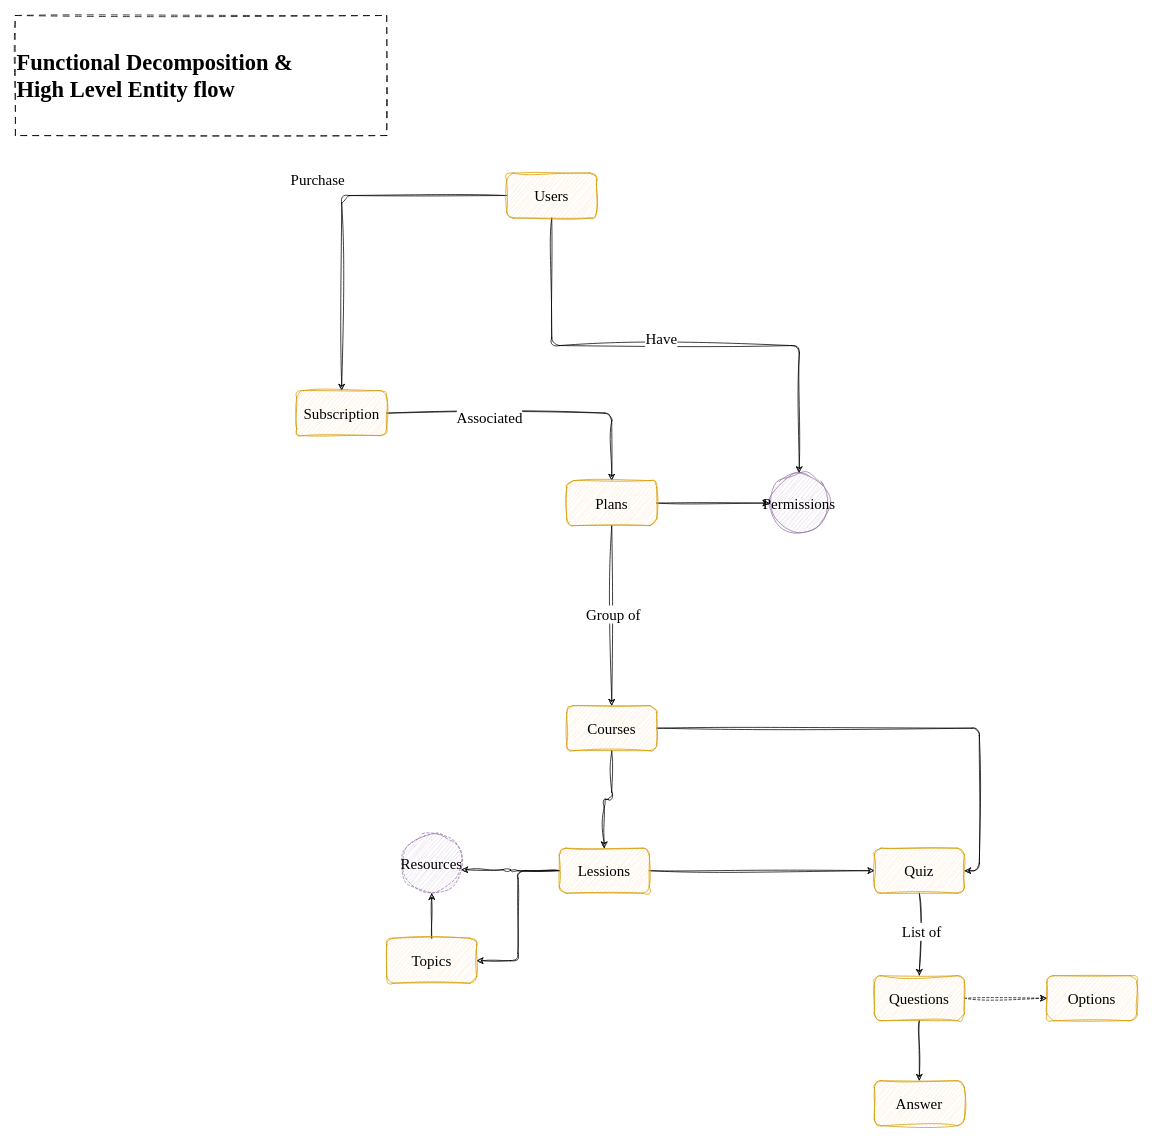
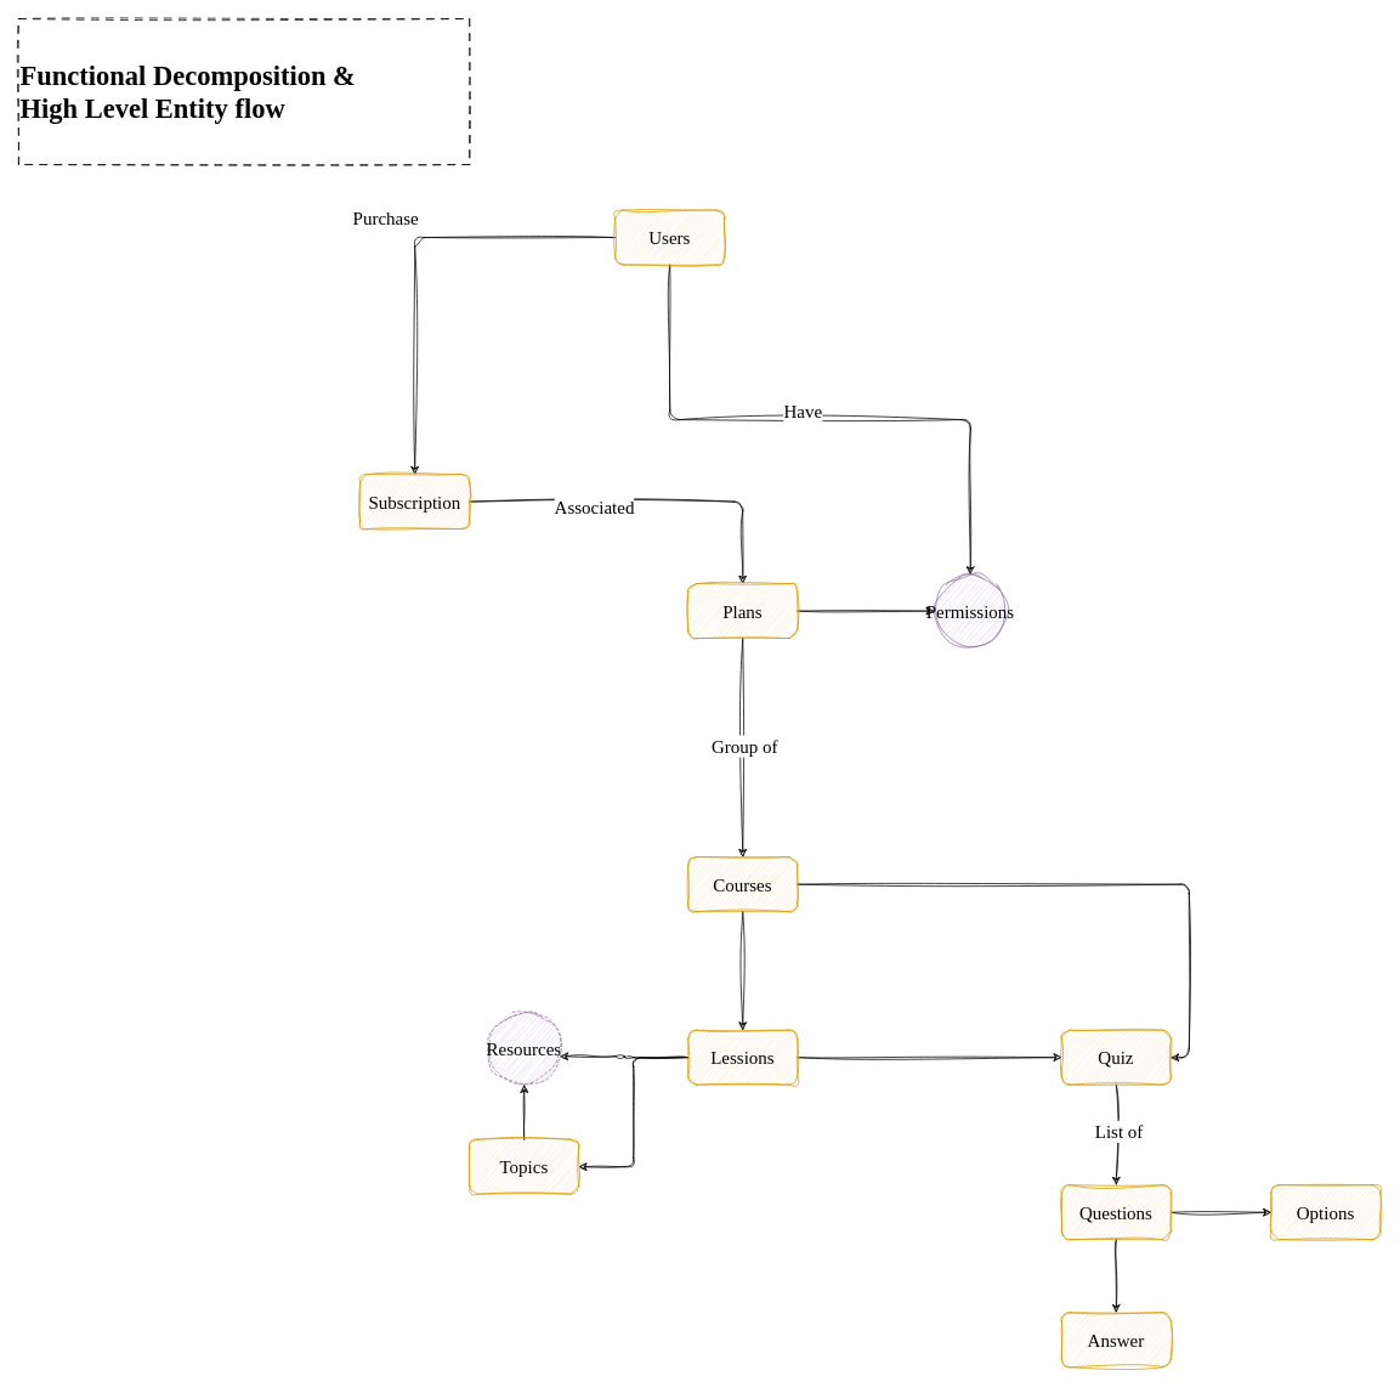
- <mxCell id="21" value="Lessions" style="whiteSpace=wrap;html=1;fontSize=20;fontFamily=Architects Daughter;fillColor=#ffe6cc;strokeColor=#d79b00;rounded=1;sketch=1;hachureGap=4;jiggle=2;curveFitting=1;fontSource=https%3A%2F%2Ffonts.googleapis.com%2Fcss%3Ffamily%3DArchitects%2BDaughter;" vertex="1" parent="1"><mxGeometry x="745" y="1130" width="120" height="60" as="geometry" /></mxCell>
+ <mxCell id="21" value="Lessions" style="whiteSpace=wrap;html=1;fontSize=20;fontFamily=Architects Daughter;fillColor=#ffe6cc;strokeColor=#d79b00;rounded=1;sketch=1;hachureGap=4;jiggle=2;curveFitting=1;fontSource=https%3A%2F%2Ffonts.googleapis.com%2Fcss%3Ffamily%3DArchitects%2BDaughter;" vertex="1" parent="1"><mxGeometry x="755" y="1130" width="120" height="60" as="geometry" /></mxCell>
- <mxCell id="29" value="" style="edgeStyle=orthogonalEdgeStyle;rounded=1;sketch=1;hachureGap=4;jiggle=2;curveFitting=1;orthogonalLoop=1;jettySize=auto;html=1;fontFamily=Architects Daughter;fontSource=https%3A%2F%2Ffonts.googleapis.com%2Fcss%3Ffamily%3DArchitects%2BDaughter;fontSize=20;fontColor=default;dashed=1;" edge="1" parent="1" source="31" target="32"><mxGeometry relative="1" as="geometry" /></mxCell>
+ <mxCell id="29" value="" style="edgeStyle=orthogonalEdgeStyle;rounded=1;sketch=1;hachureGap=4;jiggle=2;curveFitting=1;orthogonalLoop=1;jettySize=auto;html=1;fontFamily=Architects Daughter;fontSource=https%3A%2F%2Ffonts.googleapis.com%2Fcss%3Ffamily%3DArchitects%2BDaughter;fontSize=20;fontColor=default;" edge="1" parent="1" source="31" target="32"><mxGeometry relative="1" as="geometry" /></mxCell>
